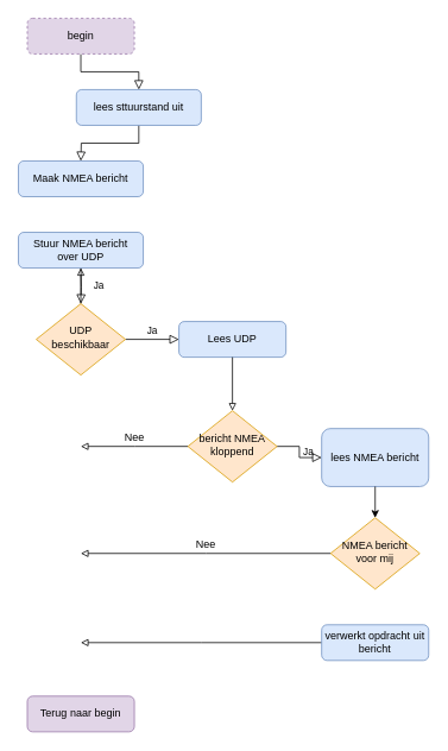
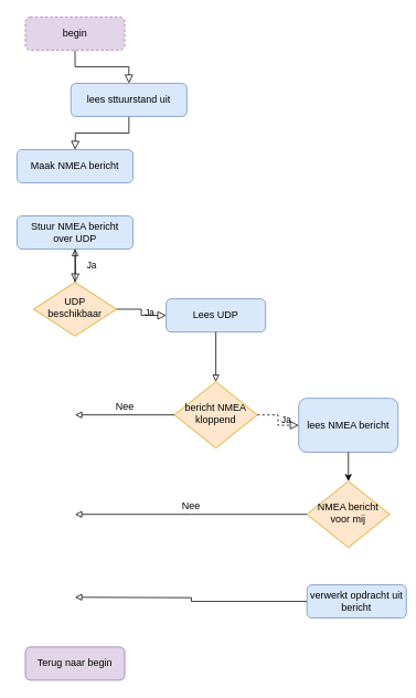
- <mxCell id="11" value="UDP beschikbaar" style="rhombus;whiteSpace=wrap;html=1;shadow=0;fontFamily=Helvetica;fontSize=12;align=center;strokeWidth=1;spacing=6;spacingTop=-4;fillColor=#ffe6cc;strokeColor=#d79b00;" vertex="1" parent="1"><mxGeometry x="40" y="340" width="100" height="80" as="geometry" /></mxCell>
+ <mxCell id="11" value="UDP beschikbaar" style="rhombus;whiteSpace=wrap;html=1;shadow=0;fontFamily=Helvetica;fontSize=12;align=center;strokeWidth=1;spacing=6;spacingTop=-4;fillColor=#ffe6cc;strokeColor=#d79b00;" vertex="1" parent="1"><mxGeometry x="40" y="340" width="100" height="65" as="geometry" /></mxCell>
- <mxCell id="13" value="Ja" style="edgeStyle=orthogonalEdgeStyle;rounded=0;html=1;jettySize=auto;orthogonalLoop=1;fontSize=11;endArrow=block;endFill=0;endSize=8;strokeWidth=1;shadow=0;labelBackgroundColor=none;" edge="1" parent="1" source="15" target="16"><mxGeometry y="10" relative="1" as="geometry"><mxPoint as="offset" /></mxGeometry></mxCell>
+ <mxCell id="13" value="Ja" style="edgeStyle=orthogonalEdgeStyle;rounded=0;html=1;jettySize=auto;orthogonalLoop=1;fontSize=11;endArrow=block;endFill=0;endSize=8;strokeWidth=1;shadow=0;labelBackgroundColor=none;dashed=1;" edge="1" parent="1" source="15" target="16"><mxGeometry y="10" relative="1" as="geometry"><mxPoint as="offset" /></mxGeometry></mxCell>
- <mxCell id="21" value="verwerkt opdracht uit bericht" style="rounded=1;whiteSpace=wrap;html=1;fontSize=12;glass=0;strokeWidth=1;shadow=0;fillColor=#dae8fc;strokeColor=#6c8ebf;" vertex="1" parent="1"><mxGeometry x="360" y="700" width="120" height="40" as="geometry" /></mxCell>
+ <mxCell id="21" value="verwerkt opdracht uit bericht" style="rounded=1;whiteSpace=wrap;html=1;fontSize=12;glass=0;strokeWidth=1;shadow=0;fillColor=#dae8fc;strokeColor=#6c8ebf;" vertex="1" parent="1"><mxGeometry x="370" y="705" width="120" height="40" as="geometry" /></mxCell>
